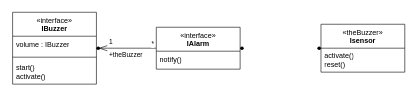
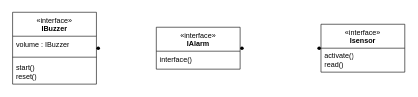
- <mxCell id="2" value="«theBuzzer»&lt;br&gt;&lt;b&gt;Isensor&lt;/b&gt;" style="swimlane;fontStyle=0;align=center;verticalAlign=top;childLayout=stackLayout;horizontal=1;startSize=40;horizontalStack=0;resizeParent=1;resizeParentMax=0;resizeLast=0;collapsible=0;marginBottom=0;html=1;whiteSpace=wrap;" vertex="1" parent="1"><mxGeometry x="535" y="40" width="140" height="80" as="geometry" /></mxCell>
+ <mxCell id="2" value="«interface»&lt;br&gt;&lt;b&gt;Isensor&lt;/b&gt;" style="swimlane;fontStyle=0;align=center;verticalAlign=top;childLayout=stackLayout;horizontal=1;startSize=40;horizontalStack=0;resizeParent=1;resizeParentMax=0;resizeLast=0;collapsible=0;marginBottom=0;html=1;whiteSpace=wrap;" vertex="1" parent="1"><mxGeometry x="535" y="40" width="140" height="80" as="geometry" /></mxCell>
- <mxCell id="4" style="edgeStyle=orthogonalEdgeStyle;rounded=0;orthogonalLoop=1;jettySize=auto;html=1;endArrow=openThin;endFill=0;endSize=12;targetPerimeterSpacing=4;" edge="1" parent="1" source="8" target="10"><mxGeometry relative="1" as="geometry" /></mxCell>
- <mxCell id="5" value="1" style="edgeLabel;html=1;align=center;verticalAlign=middle;resizable=0;points=[];" vertex="1" connectable="0" parent="4"><mxGeometry x="0.4" y="1" relative="1" as="geometry"><mxPoint x="-10" y="-12" as="offset" /></mxGeometry></mxCell>
- <mxCell id="6" value="+theBuzzer" style="edgeLabel;html=1;align=center;verticalAlign=middle;resizable=0;points=[];" vertex="1" connectable="0" parent="4"><mxGeometry x="0.02" y="2" relative="1" as="geometry"><mxPoint x="-3" y="8" as="offset" /></mxGeometry></mxCell>
- <mxCell id="7" value="*" style="edgeLabel;html=1;align=center;verticalAlign=middle;resizable=0;points=[];" vertex="1" connectable="0" parent="4"><mxGeometry x="-0.66" y="-1" relative="1" as="geometry"><mxPoint x="9" y="-7" as="offset" /></mxGeometry></mxCell>
- <mxCell id="9" value="notify()" style="text;html=1;strokeColor=none;fillColor=none;align=left;verticalAlign=middle;spacingLeft=4;spacingRight=4;overflow=hidden;rotatable=0;points=[[0,0.5],[1,0.5]];portConstraint=eastwest;whiteSpace=wrap;" vertex="1" parent="8"><mxGeometry y="40" width="140" height="30" as="geometry" /></mxCell>
+ <mxCell id="9" value="interface()" style="text;html=1;strokeColor=none;fillColor=none;align=left;verticalAlign=middle;spacingLeft=4;spacingRight=4;overflow=hidden;rotatable=0;points=[[0,0.5],[1,0.5]];portConstraint=eastwest;whiteSpace=wrap;" vertex="1" parent="8"><mxGeometry y="40" width="140" height="30" as="geometry" /></mxCell>
- <mxCell id="3" value="activate()&lt;br&gt;reset()" style="text;html=1;strokeColor=none;fillColor=none;align=left;verticalAlign=middle;spacingLeft=4;spacingRight=4;overflow=hidden;rotatable=0;points=[[0,0.5],[1,0.5]];portConstraint=eastwest;whiteSpace=wrap;" vertex="1" parent="2"><mxGeometry y="40" width="140" height="40" as="geometry" /></mxCell>
+ <mxCell id="3" value="activate()&lt;br&gt;read()" style="text;html=1;strokeColor=none;fillColor=none;align=left;verticalAlign=middle;spacingLeft=4;spacingRight=4;overflow=hidden;rotatable=0;points=[[0,0.5],[1,0.5]];portConstraint=eastwest;whiteSpace=wrap;" vertex="1" parent="2"><mxGeometry y="40" width="140" height="40" as="geometry" /></mxCell>
- <mxCell id="13" value="start()&lt;br&gt;activate()&lt;br&gt;" style="text;html=1;strokeColor=none;fillColor=none;align=left;verticalAlign=middle;spacingLeft=4;spacingRight=4;overflow=hidden;rotatable=0;points=[[0,0.5],[1,0.5]];portConstraint=eastwest;whiteSpace=wrap;" vertex="1" parent="10"><mxGeometry y="80" width="140" height="40" as="geometry" /></mxCell>
+ <mxCell id="13" value="start()&lt;br&gt;reset()&lt;br&gt;" style="text;html=1;strokeColor=none;fillColor=none;align=left;verticalAlign=middle;spacingLeft=4;spacingRight=4;overflow=hidden;rotatable=0;points=[[0,0.5],[1,0.5]];portConstraint=eastwest;whiteSpace=wrap;" vertex="1" parent="10"><mxGeometry y="80" width="140" height="40" as="geometry" /></mxCell>
